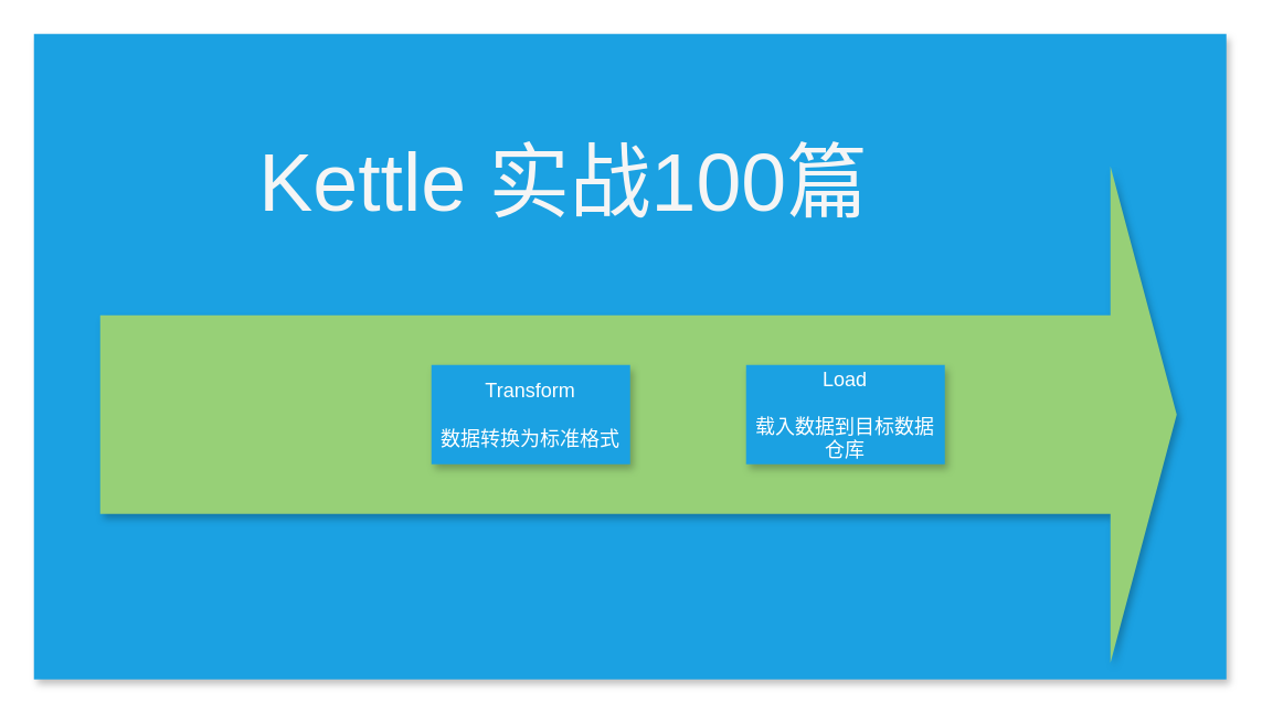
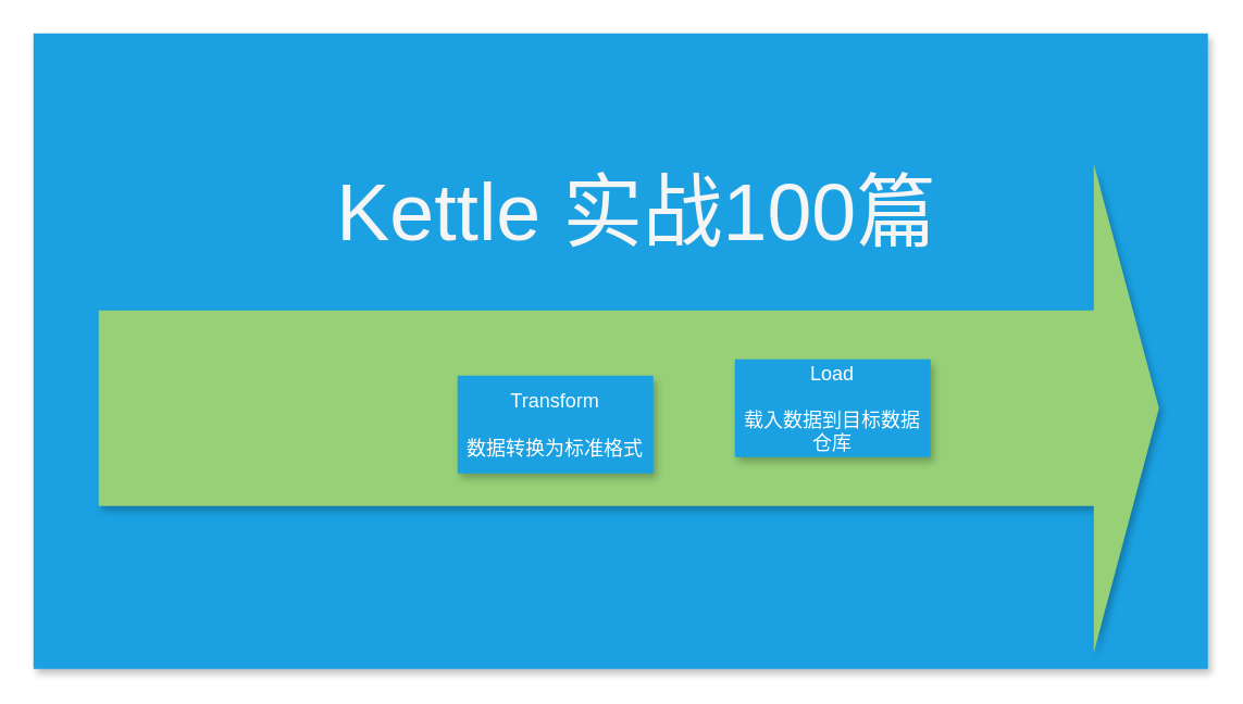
- <mxCell id="6" value="Kettle 实战100篇" style="text;html=1;strokeColor=none;fillColor=none;align=center;verticalAlign=middle;whiteSpace=wrap;rounded=0;shadow=1;fontSize=49;fontStyle=0;fontColor=#F5F5F5;" vertex="1" parent="1"><mxGeometry x="120" y="100" width="440" height="20" as="geometry" /></mxCell>
+ <mxCell id="6" value="Kettle 实战100篇" style="text;html=1;strokeColor=none;fillColor=none;align=center;verticalAlign=middle;whiteSpace=wrap;rounded=0;shadow=1;fontSize=49;fontStyle=0;fontColor=#F5F5F5;" vertex="1" parent="1"><mxGeometry x="170" y="120" width="440" height="20" as="geometry" /></mxCell>
- <mxCell id="4" value="Transform&lt;br&gt;&lt;br&gt;数据转换为标准格式" style="rounded=0;whiteSpace=wrap;html=1;fillColor=#1ba1e2;strokeColor=none;fontColor=#ffffff;shadow=1;" vertex="1" parent="1"><mxGeometry x="260" y="220" width="120" height="60" as="geometry" /></mxCell>
+ <mxCell id="4" value="Transform&lt;br&gt;&lt;br&gt;数据转换为标准格式" style="rounded=0;whiteSpace=wrap;html=1;fillColor=#1ba1e2;strokeColor=none;fontColor=#ffffff;shadow=1;" vertex="1" parent="1"><mxGeometry x="280" y="230" width="120" height="60" as="geometry" /></mxCell>
